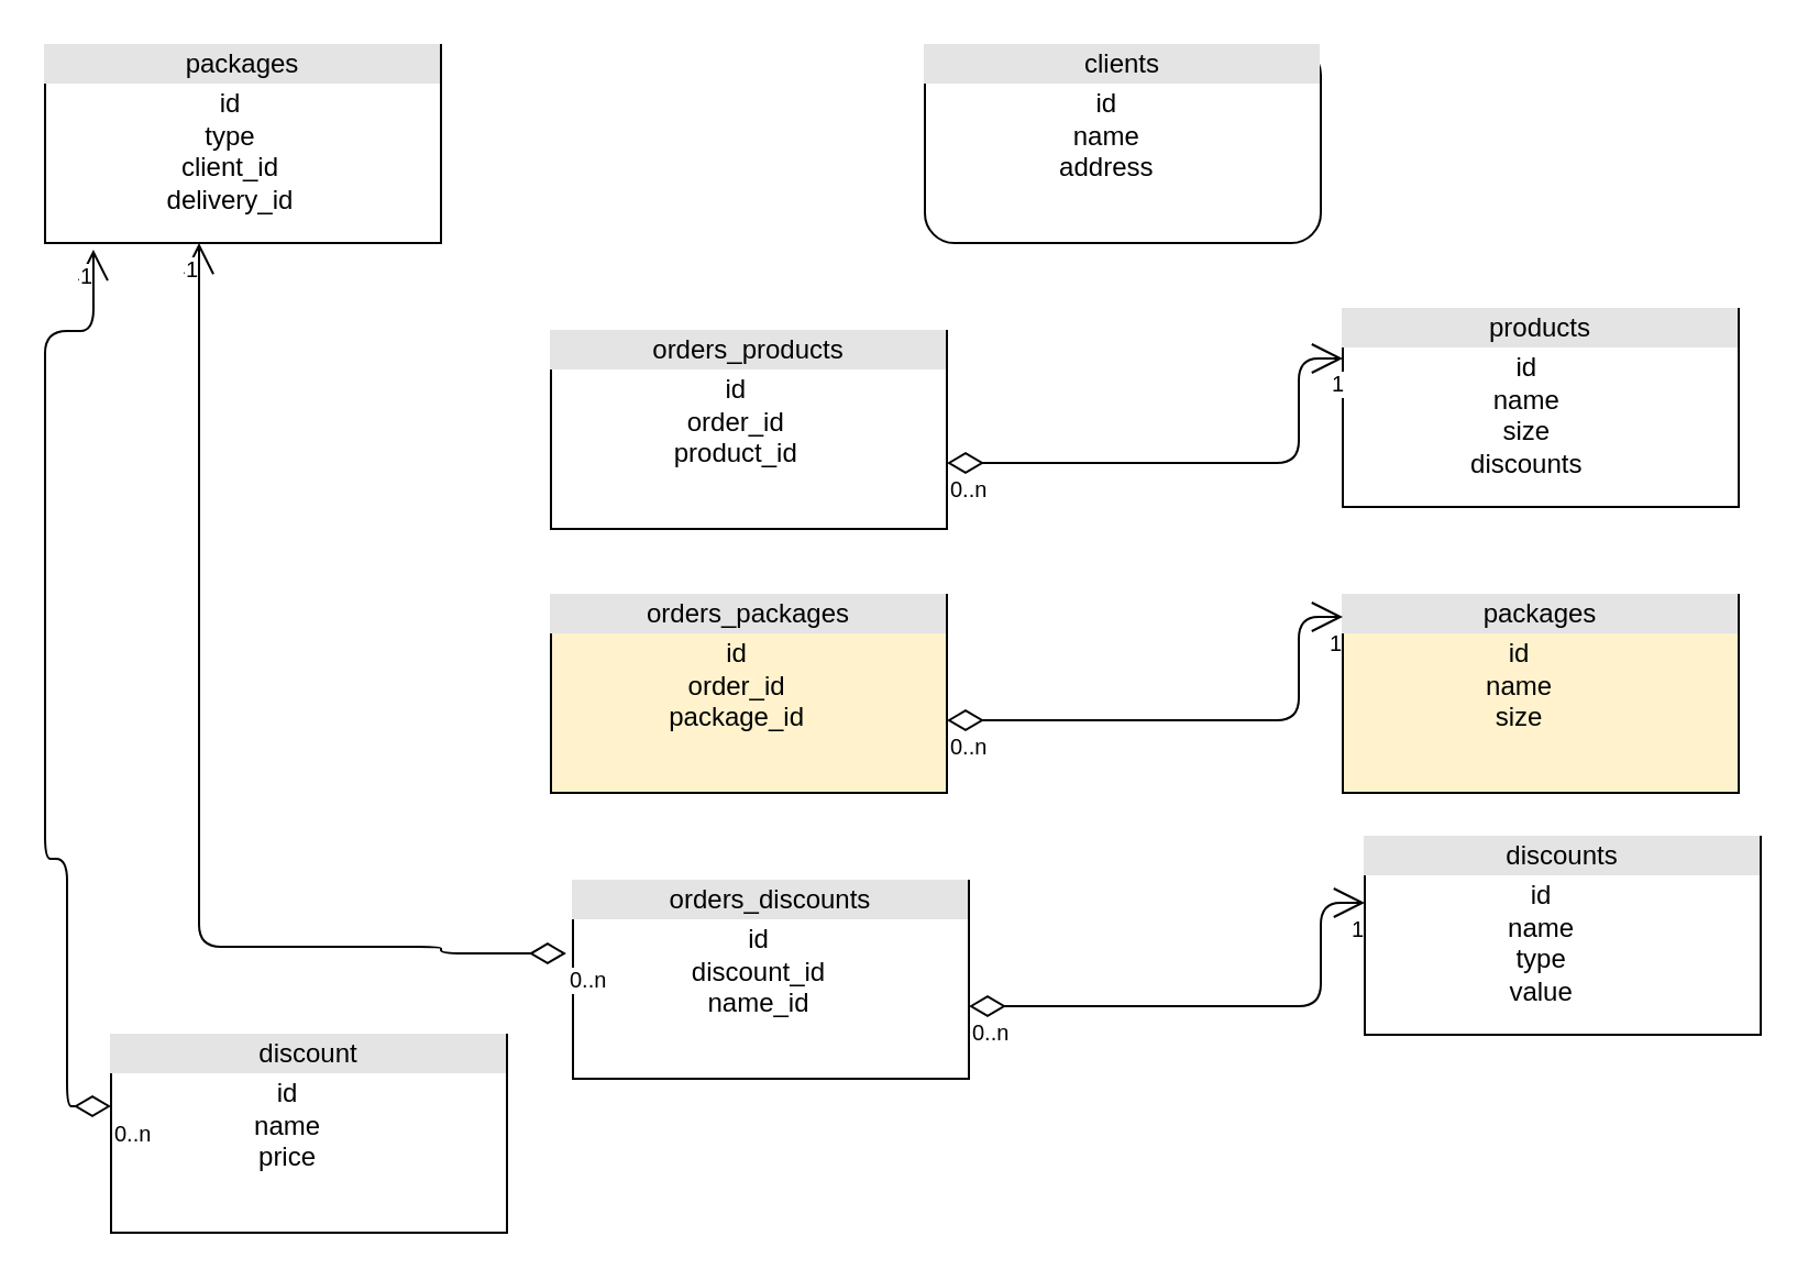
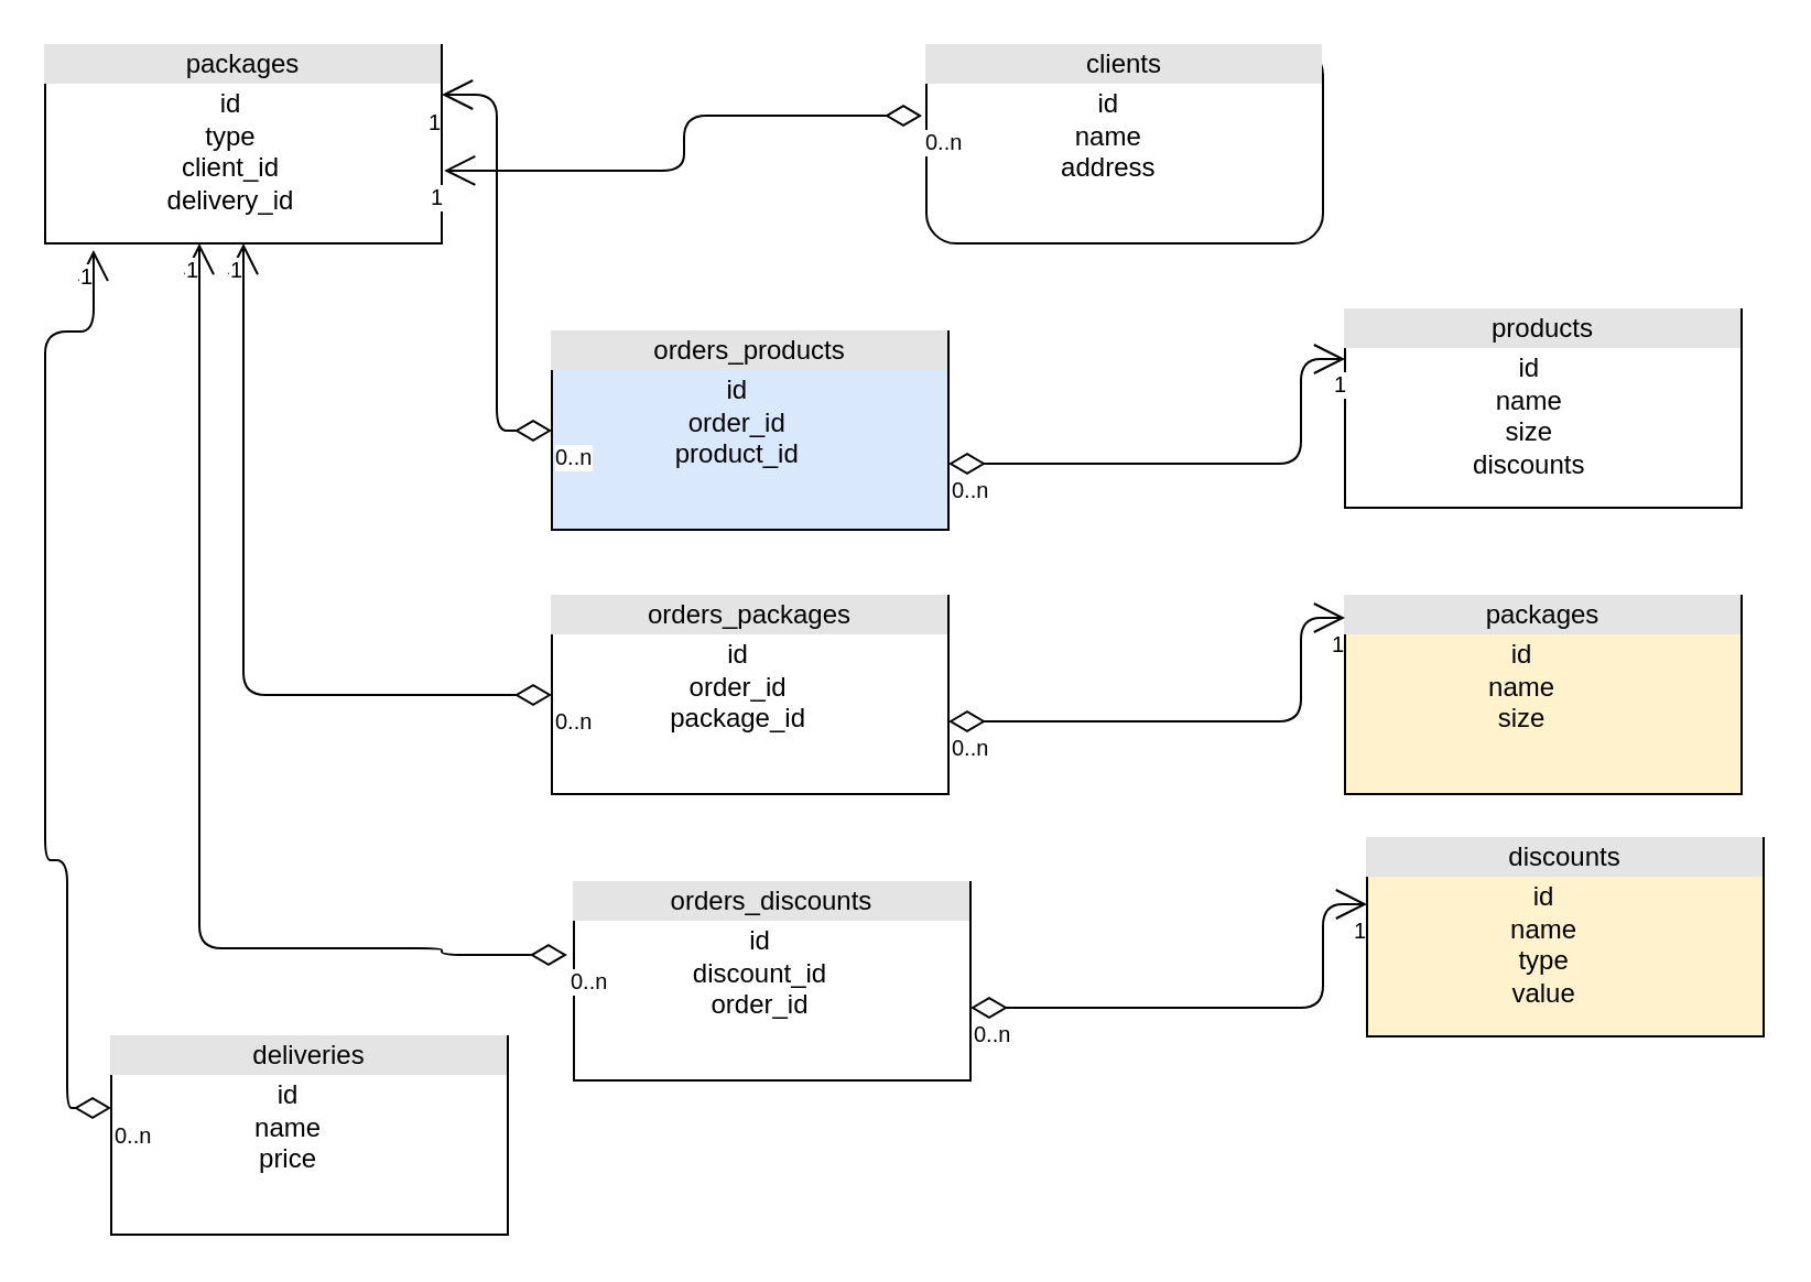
+ <mxCell id="10" value="" style="endArrow=open;html=1;endSize=12;startArrow=diamondThin;startSize=14;startFill=0;edgeStyle=orthogonalEdgeStyle;exitX=-0.011;exitY=0.356;exitDx=0;exitDy=0;exitPerimeter=0;entryX=1.006;entryY=0.633;entryDx=0;entryDy=0;entryPerimeter=0;" edge="1" parent="1" source="3" target="2"><mxGeometry x="1" y="566" relative="1" as="geometry"><mxPoint x="220" y="65" as="sourcePoint" /><mxPoint x="380" y="65" as="targetPoint" /><mxPoint x="200" y="36" as="offset" /></mxGeometry></mxCell>
+ <mxCell id="11" value="0..n" style="resizable=0;html=1;align=left;verticalAlign=top;labelBackgroundColor=#ffffff;fontSize=10;" connectable="0" vertex="1" parent="10"><mxGeometry x="-1" relative="1" as="geometry" /></mxCell>
+ <mxCell id="12" value="1" style="resizable=0;html=1;align=right;verticalAlign=top;labelBackgroundColor=#ffffff;fontSize=10;" connectable="0" vertex="1" parent="10"><mxGeometry x="1" relative="1" as="geometry" /></mxCell>
+ <mxCell id="16" value="" style="endArrow=open;html=1;endSize=12;startArrow=diamondThin;startSize=14;startFill=0;edgeStyle=orthogonalEdgeStyle;exitX=0;exitY=0.5;exitDx=0;exitDy=0;entryX=1;entryY=0.25;entryDx=0;entryDy=0;" edge="1" parent="1" source="5" target="2"><mxGeometry relative="1" as="geometry"><mxPoint x="60" y="194.5" as="sourcePoint" /><mxPoint x="220" y="50" as="targetPoint" /></mxGeometry></mxCell>
+ <mxCell id="17" value="0..n" style="resizable=0;html=1;align=left;verticalAlign=top;labelBackgroundColor=#ffffff;fontSize=10;" connectable="0" vertex="1" parent="16"><mxGeometry x="-1" relative="1" as="geometry" /></mxCell>
+ <mxCell id="18" value="1" style="resizable=0;html=1;align=right;verticalAlign=top;labelBackgroundColor=#ffffff;fontSize=10;" connectable="0" vertex="1" parent="16"><mxGeometry x="1" relative="1" as="geometry" /></mxCell>
- <mxCell id="5" value="&lt;div style=&quot;box-sizing: border-box ; width: 100% ; background: #e4e4e4 ; padding: 2px&quot;&gt;orders_products&lt;/div&gt;&lt;table style=&quot;width: 100% ; font-size: 1em&quot; cellpadding=&quot;2&quot; cellspacing=&quot;0&quot;&gt;&lt;tbody&gt;&lt;tr&gt;&lt;td&gt;id&lt;br&gt;order_id&lt;br&gt;product_id&lt;/td&gt;&lt;td&gt;&lt;/td&gt;&lt;/tr&gt;&lt;/tbody&gt;&lt;/table&gt;" style="verticalAlign=top;align=center;overflow=fill;html=1;" vertex="1" parent="1"><mxGeometry x="250" y="150" width="180" height="90" as="geometry" /></mxCell>
+ <mxCell id="5" value="&lt;div style=&quot;box-sizing: border-box ; width: 100% ; background: #e4e4e4 ; padding: 2px&quot;&gt;orders_products&lt;/div&gt;&lt;table style=&quot;width: 100% ; font-size: 1em&quot; cellpadding=&quot;2&quot; cellspacing=&quot;0&quot;&gt;&lt;tbody&gt;&lt;tr&gt;&lt;td&gt;id&lt;br&gt;order_id&lt;br&gt;product_id&lt;/td&gt;&lt;td&gt;&lt;/td&gt;&lt;/tr&gt;&lt;/tbody&gt;&lt;/table&gt;" style="verticalAlign=top;align=center;overflow=fill;html=1;fillColor=#dae8fc;" vertex="1" parent="1"><mxGeometry x="250" y="150" width="180" height="90" as="geometry" /></mxCell>
+ <mxCell id="22" value="" style="endArrow=open;html=1;endSize=12;startArrow=diamondThin;startSize=14;startFill=0;edgeStyle=orthogonalEdgeStyle;exitX=0;exitY=0.5;exitDx=0;exitDy=0;" edge="1" parent="1" source="7" target="2"><mxGeometry relative="1" as="geometry"><mxPoint x="260" y="205" as="sourcePoint" /><mxPoint x="210" y="53" as="targetPoint" /></mxGeometry></mxCell>
+ <mxCell id="23" value="0..n" style="resizable=0;html=1;align=left;verticalAlign=top;labelBackgroundColor=#ffffff;fontSize=10;" connectable="0" vertex="1" parent="22"><mxGeometry x="-1" relative="1" as="geometry" /></mxCell>
+ <mxCell id="24" value="1" style="resizable=0;html=1;align=right;verticalAlign=top;labelBackgroundColor=#ffffff;fontSize=10;" connectable="0" vertex="1" parent="22"><mxGeometry x="1" relative="1" as="geometry" /></mxCell>
- <mxCell id="7" value="&lt;div style=&quot;box-sizing: border-box ; width: 100% ; background: #e4e4e4 ; padding: 2px&quot;&gt;orders_packages&lt;/div&gt;&lt;table style=&quot;width: 100% ; font-size: 1em&quot; cellpadding=&quot;2&quot; cellspacing=&quot;0&quot;&gt;&lt;tbody&gt;&lt;tr&gt;&lt;td&gt;id&lt;br&gt;order_id&lt;br&gt;package_id&lt;/td&gt;&lt;td&gt;&lt;/td&gt;&lt;/tr&gt;&lt;/tbody&gt;&lt;/table&gt;" style="verticalAlign=top;align=center;overflow=fill;html=1;fillColor=#fff2cc;" vertex="1" parent="1"><mxGeometry x="250" y="270" width="180" height="90" as="geometry" /></mxCell>
+ <mxCell id="7" value="&lt;div style=&quot;box-sizing: border-box ; width: 100% ; background: #e4e4e4 ; padding: 2px&quot;&gt;orders_packages&lt;/div&gt;&lt;table style=&quot;width: 100% ; font-size: 1em&quot; cellpadding=&quot;2&quot; cellspacing=&quot;0&quot;&gt;&lt;tbody&gt;&lt;tr&gt;&lt;td&gt;id&lt;br&gt;order_id&lt;br&gt;package_id&lt;/td&gt;&lt;td&gt;&lt;/td&gt;&lt;/tr&gt;&lt;/tbody&gt;&lt;/table&gt;" style="verticalAlign=top;align=center;overflow=fill;html=1;" vertex="1" parent="1"><mxGeometry x="250" y="270" width="180" height="90" as="geometry" /></mxCell>
- <mxCell id="8" value="&lt;div style=&quot;box-sizing: border-box ; width: 100% ; background: #e4e4e4 ; padding: 2px&quot;&gt;discounts&lt;/div&gt;&lt;table style=&quot;width: 100% ; font-size: 1em&quot; cellpadding=&quot;2&quot; cellspacing=&quot;0&quot;&gt;&lt;tbody&gt;&lt;tr&gt;&lt;td&gt;id&lt;br&gt;name&lt;br&gt;type&lt;br&gt;value&lt;/td&gt;&lt;td&gt;&lt;/td&gt;&lt;/tr&gt;&lt;/tbody&gt;&lt;/table&gt;" style="verticalAlign=top;align=center;overflow=fill;html=1;" vertex="1" parent="1"><mxGeometry x="620" y="380" width="180" height="90" as="geometry" /></mxCell>
+ <mxCell id="8" value="&lt;div style=&quot;box-sizing: border-box ; width: 100% ; background: #e4e4e4 ; padding: 2px&quot;&gt;discounts&lt;/div&gt;&lt;table style=&quot;width: 100% ; font-size: 1em&quot; cellpadding=&quot;2&quot; cellspacing=&quot;0&quot;&gt;&lt;tbody&gt;&lt;tr&gt;&lt;td&gt;id&lt;br&gt;name&lt;br&gt;type&lt;br&gt;value&lt;/td&gt;&lt;td&gt;&lt;/td&gt;&lt;/tr&gt;&lt;/tbody&gt;&lt;/table&gt;" style="verticalAlign=top;align=center;overflow=fill;html=1;fillColor=#fff2cc;" vertex="1" parent="1"><mxGeometry x="620" y="380" width="180" height="90" as="geometry" /></mxCell>
- <mxCell id="9" value="&lt;div style=&quot;box-sizing: border-box ; width: 100% ; background: #e4e4e4 ; padding: 2px&quot;&gt;orders_discounts&lt;/div&gt;&lt;table style=&quot;width: 100% ; font-size: 1em&quot; cellpadding=&quot;2&quot; cellspacing=&quot;0&quot;&gt;&lt;tbody&gt;&lt;tr&gt;&lt;td&gt;id&lt;br&gt;discount_id&lt;br&gt;name_id&lt;/td&gt;&lt;td&gt;&lt;/td&gt;&lt;/tr&gt;&lt;/tbody&gt;&lt;/table&gt;" style="verticalAlign=top;align=center;overflow=fill;html=1;" vertex="1" parent="1"><mxGeometry x="260" y="400" width="180" height="90" as="geometry" /></mxCell>
+ <mxCell id="9" value="&lt;div style=&quot;box-sizing: border-box ; width: 100% ; background: #e4e4e4 ; padding: 2px&quot;&gt;orders_discounts&lt;/div&gt;&lt;table style=&quot;width: 100% ; font-size: 1em&quot; cellpadding=&quot;2&quot; cellspacing=&quot;0&quot;&gt;&lt;tbody&gt;&lt;tr&gt;&lt;td&gt;id&lt;br&gt;discount_id&lt;br&gt;order_id&lt;/td&gt;&lt;td&gt;&lt;/td&gt;&lt;/tr&gt;&lt;/tbody&gt;&lt;/table&gt;" style="verticalAlign=top;align=center;overflow=fill;html=1;" vertex="1" parent="1"><mxGeometry x="260" y="400" width="180" height="90" as="geometry" /></mxCell>
- <mxCell id="25" value="&lt;div style=&quot;box-sizing: border-box ; width: 100% ; background: #e4e4e4 ; padding: 2px&quot;&gt;discount&lt;/div&gt;&lt;table style=&quot;width: 100% ; font-size: 1em&quot; cellpadding=&quot;2&quot; cellspacing=&quot;0&quot;&gt;&lt;tbody&gt;&lt;tr&gt;&lt;td&gt;id&lt;br&gt;name&lt;br&gt;price&lt;/td&gt;&lt;td&gt;&lt;/td&gt;&lt;/tr&gt;&lt;/tbody&gt;&lt;/table&gt;" style="verticalAlign=top;align=center;overflow=fill;html=1;" vertex="1" parent="1"><mxGeometry x="50" y="470" width="180" height="90" as="geometry" /></mxCell>
+ <mxCell id="25" value="&lt;div style=&quot;box-sizing: border-box ; width: 100% ; background: #e4e4e4 ; padding: 2px&quot;&gt;deliveries&lt;/div&gt;&lt;table style=&quot;width: 100% ; font-size: 1em&quot; cellpadding=&quot;2&quot; cellspacing=&quot;0&quot;&gt;&lt;tbody&gt;&lt;tr&gt;&lt;td&gt;id&lt;br&gt;name&lt;br&gt;price&lt;/td&gt;&lt;td&gt;&lt;/td&gt;&lt;/tr&gt;&lt;/tbody&gt;&lt;/table&gt;" style="verticalAlign=top;align=center;overflow=fill;html=1;" vertex="1" parent="1"><mxGeometry x="50" y="470" width="180" height="90" as="geometry" /></mxCell>
